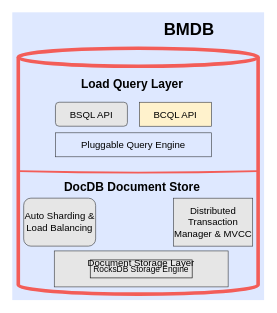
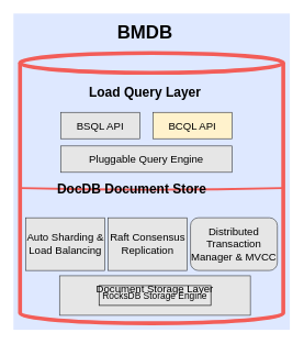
- <mxCell id="8" value="&lt;font style=&quot;font-size: 28px;&quot;&gt;&lt;b&gt;BMDB&lt;/b&gt;&lt;/font&gt;" style="text;html=1;strokeColor=none;fillColor=none;align=center;verticalAlign=middle;whiteSpace=wrap;rounded=0;" parent="1" vertex="1"><mxGeometry x="285.01" y="33" width="60" height="30" as="geometry" /></mxCell>
+ <mxCell id="8" value="&lt;font style=&quot;font-size: 28px;&quot;&gt;&lt;b&gt;BMDB&lt;/b&gt;&lt;/font&gt;" style="text;html=1;strokeColor=none;fillColor=none;align=center;verticalAlign=middle;whiteSpace=wrap;rounded=0;" parent="1" vertex="1"><mxGeometry x="190.01" y="33" width="60" height="30" as="geometry" /></mxCell>
- <mxCell id="5" value="&lt;font style=&quot;font-size: 16px;&quot;&gt;BSQL API&lt;/font&gt;" style="whiteSpace=wrap;html=1;fillColor=#E6E6E6;strokeColor=#36393d;rounded=1;" parent="1" vertex="1"><mxGeometry x="92" y="170" width="120" height="40" as="geometry" /></mxCell>
+ <mxCell id="5" value="&lt;font style=&quot;font-size: 16px;&quot;&gt;BSQL API&lt;/font&gt;" style="rounded=0;whiteSpace=wrap;html=1;fillColor=#E6E6E6;strokeColor=#36393d;" parent="1" vertex="1"><mxGeometry x="92" y="170" width="120" height="40" as="geometry" /></mxCell>
- <mxCell id="7" value="&lt;font style=&quot;font-size: 16px;&quot;&gt;Pluggable Query Engine&lt;/font&gt;" style="rounded=0;whiteSpace=wrap;html=1;fillColor=#dee8ff;strokeColor=#36393d;" parent="1" vertex="1"><mxGeometry x="92" y="221" width="260" height="40" as="geometry" /></mxCell>
+ <mxCell id="7" value="&lt;font style=&quot;font-size: 16px;&quot;&gt;Pluggable Query Engine&lt;/font&gt;" style="rounded=0;whiteSpace=wrap;html=1;fillColor=#E6E6E6;strokeColor=#36393d;" parent="1" vertex="1"><mxGeometry x="92" y="221" width="260" height="40" as="geometry" /></mxCell>
- <mxCell id="10" value="&lt;font style=&quot;font-size: 20px;&quot;&gt;&lt;b&gt;DocDB Document Store&lt;/b&gt;&lt;/font&gt;" style="text;html=1;strokeColor=none;fillColor=none;align=center;verticalAlign=middle;whiteSpace=wrap;rounded=0;" parent="1" vertex="1"><mxGeometry x="100.95" y="295" width="238.12" height="30" as="geometry" /></mxCell>
+ <mxCell id="10" value="&lt;font style=&quot;font-size: 20px;&quot;&gt;&lt;b&gt;DocDB Document Store&lt;/b&gt;&lt;/font&gt;" style="text;html=1;strokeColor=none;fillColor=none;align=center;verticalAlign=middle;whiteSpace=wrap;rounded=0;" parent="1" vertex="1"><mxGeometry x="80.95" y="270" width="238.12" height="30" as="geometry" /></mxCell>
- <mxCell id="11" value="&lt;span style=&quot;font-size: 16px;&quot;&gt;Auto Sharding &amp;amp; Load Balancing&lt;/span&gt;" style="whiteSpace=wrap;html=1;fillColor=#E6E6E6;strokeColor=#36393d;rounded=1;" parent="1" vertex="1"><mxGeometry x="39" y="330" width="120" height="80" as="geometry" /></mxCell>
+ <mxCell id="11" value="&lt;span style=&quot;font-size: 16px;&quot;&gt;Auto Sharding &amp;amp; Load Balancing&lt;/span&gt;" style="rounded=0;whiteSpace=wrap;html=1;fillColor=#E6E6E6;strokeColor=#36393d;" parent="1" vertex="1"><mxGeometry x="39" y="330" width="120" height="80" as="geometry" /></mxCell>
+ <mxCell id="12" value="&lt;span style=&quot;font-size: 16px;&quot;&gt;Raft Consensus&lt;br&gt;Replication&lt;br&gt;&lt;/span&gt;" style="rounded=0;whiteSpace=wrap;html=1;fillColor=#E6E6E6;strokeColor=#36393d;" parent="1" vertex="1"><mxGeometry x="164.01" y="330" width="120" height="80" as="geometry" /></mxCell>
- <mxCell id="13" value="&lt;span style=&quot;font-size: 16px;&quot;&gt;Distributed Transaction Manager &amp;amp; MVCC&lt;br&gt;&lt;/span&gt;" style="rounded=0;whiteSpace=wrap;html=1;fillColor=#E6E6E6;strokeColor=#36393d;" parent="1" vertex="1"><mxGeometry x="289" y="330" width="132" height="80" as="geometry" /></mxCell>
+ <mxCell id="13" value="&lt;span style=&quot;font-size: 16px;&quot;&gt;Distributed Transaction Manager &amp;amp; MVCC&lt;br&gt;&lt;/span&gt;" style="whiteSpace=wrap;html=1;fillColor=#E6E6E6;strokeColor=#36393d;rounded=1;" parent="1" vertex="1"><mxGeometry x="289" y="330" width="132" height="80" as="geometry" /></mxCell>
